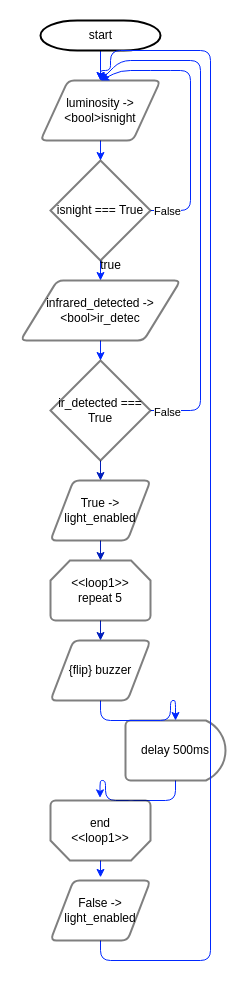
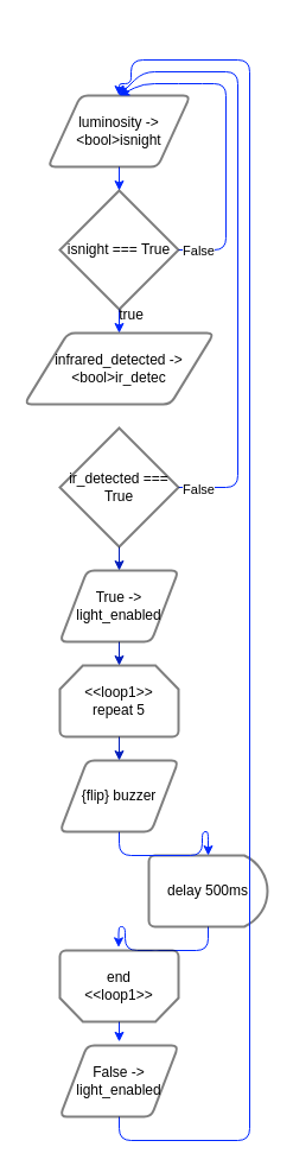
- <mxCell id="3" value="start" style="shape=mxgraph.flowchart.terminator;strokeWidth=2;gradientColor=none;gradientDirection=north;fontStyle=0;html=1;rounded=1;" parent="1" vertex="1"><mxGeometry x="40" y="20" width="120" height="30" as="geometry" /></mxCell>
- <mxCell id="2" style="edgeStyle=none;rounded=1;orthogonalLoop=1;jettySize=auto;html=1;exitX=0.5;exitY=1;exitDx=0;exitDy=0;exitPerimeter=0;entryX=0.5;entryY=0;entryDx=0;entryDy=0;fillColor=#0050ef;strokeColor=#0027FF;" edge="1" parent="1" source="3" target="5"><mxGeometry relative="1" as="geometry" /></mxCell>
- <mxCell id="10" style="edgeStyle=none;rounded=1;orthogonalLoop=1;jettySize=auto;html=1;exitX=0.5;exitY=1;exitDx=0;exitDy=0;entryX=0.5;entryY=0;entryDx=0;entryDy=0;entryPerimeter=0;strokeColor=#0027FF;" edge="1" parent="1" source="11" target="15"><mxGeometry relative="1" as="geometry" /></mxCell>
